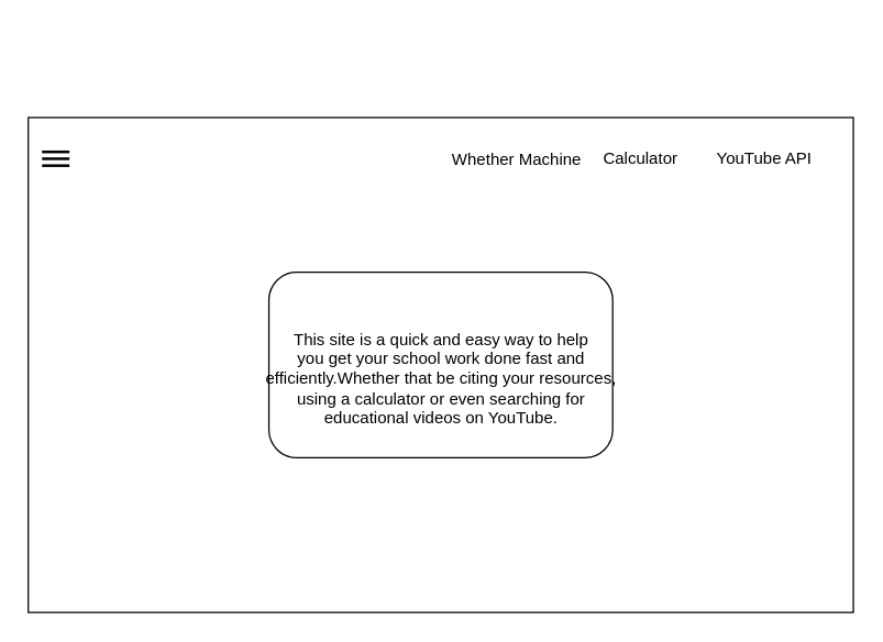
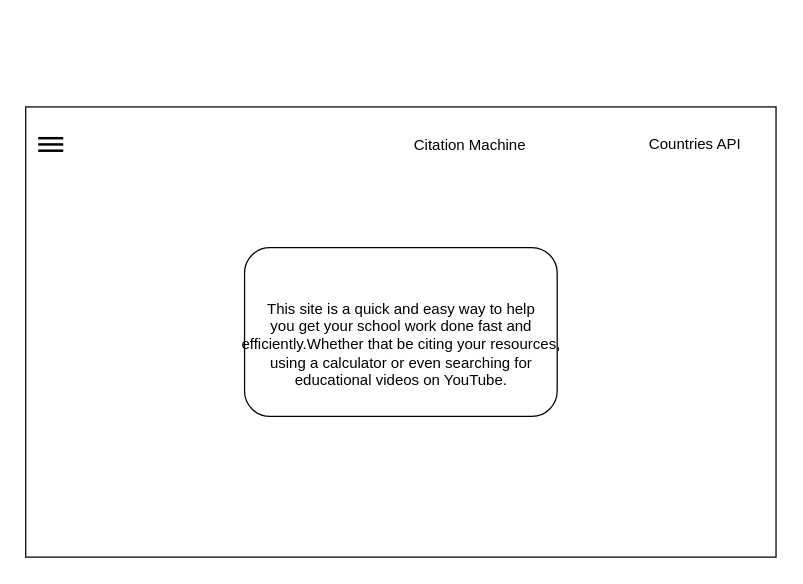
- <mxCell id="6" value="&lt;font style=&quot;font-size: 12px&quot;&gt;Whether Machine&lt;/font&gt;" style="text;html=1;align=center;verticalAlign=middle;resizable=0;points=[];autosize=1;strokeColor=none;fillColor=none;fontSize=17;" vertex="1" parent="1"><mxGeometry x="320" y="100" width="110" height="30" as="geometry" /></mxCell>
+ <mxCell id="6" value="&lt;font style=&quot;font-size: 12px&quot;&gt;Citation Machine&lt;/font&gt;" style="text;html=1;align=center;verticalAlign=middle;resizable=0;points=[];autosize=1;strokeColor=none;fillColor=none;fontSize=17;" vertex="1" parent="1"><mxGeometry x="320" y="100" width="110" height="30" as="geometry" /></mxCell>
- <mxCell id="7" value="Calculator" style="text;html=1;align=center;verticalAlign=middle;resizable=0;points=[];autosize=1;strokeColor=none;fillColor=none;fontSize=12;" vertex="1" parent="1"><mxGeometry x="430" y="105" width="70" height="20" as="geometry" /></mxCell>
- <mxCell id="8" value="YouTube API" style="text;html=1;align=center;verticalAlign=middle;resizable=0;points=[];autosize=1;strokeColor=none;fillColor=none;fontSize=12;" vertex="1" parent="1"><mxGeometry x="510" y="105" width="90" height="20" as="geometry" /></mxCell>
+ <mxCell id="8" value="Countries API" style="text;html=1;align=center;verticalAlign=middle;resizable=0;points=[];autosize=1;strokeColor=none;fillColor=none;fontSize=12;" vertex="1" parent="1"><mxGeometry x="510" y="105" width="90" height="20" as="geometry" /></mxCell>
